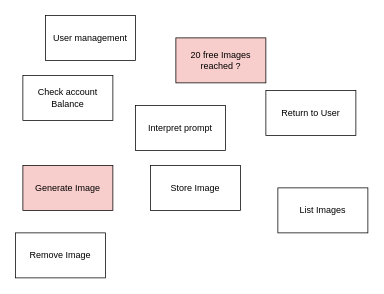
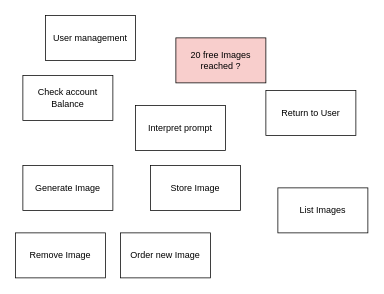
- <mxCell id="4" value="Generate Image" style="rounded=0;whiteSpace=wrap;html=1;fillColor=#f8cecc;" parent="1" vertex="1"><mxGeometry x="30" y="220" width="120" height="60" as="geometry" /></mxCell>
+ <mxCell id="4" value="Generate Image" style="rounded=0;whiteSpace=wrap;html=1;" parent="1" vertex="1"><mxGeometry x="30" y="220" width="120" height="60" as="geometry" /></mxCell>
+ <mxCell id="10" value="Order new Image" style="rounded=0;whiteSpace=wrap;html=1;" parent="1" vertex="1"><mxGeometry x="160" y="310" width="120" height="60" as="geometry" /></mxCell>
